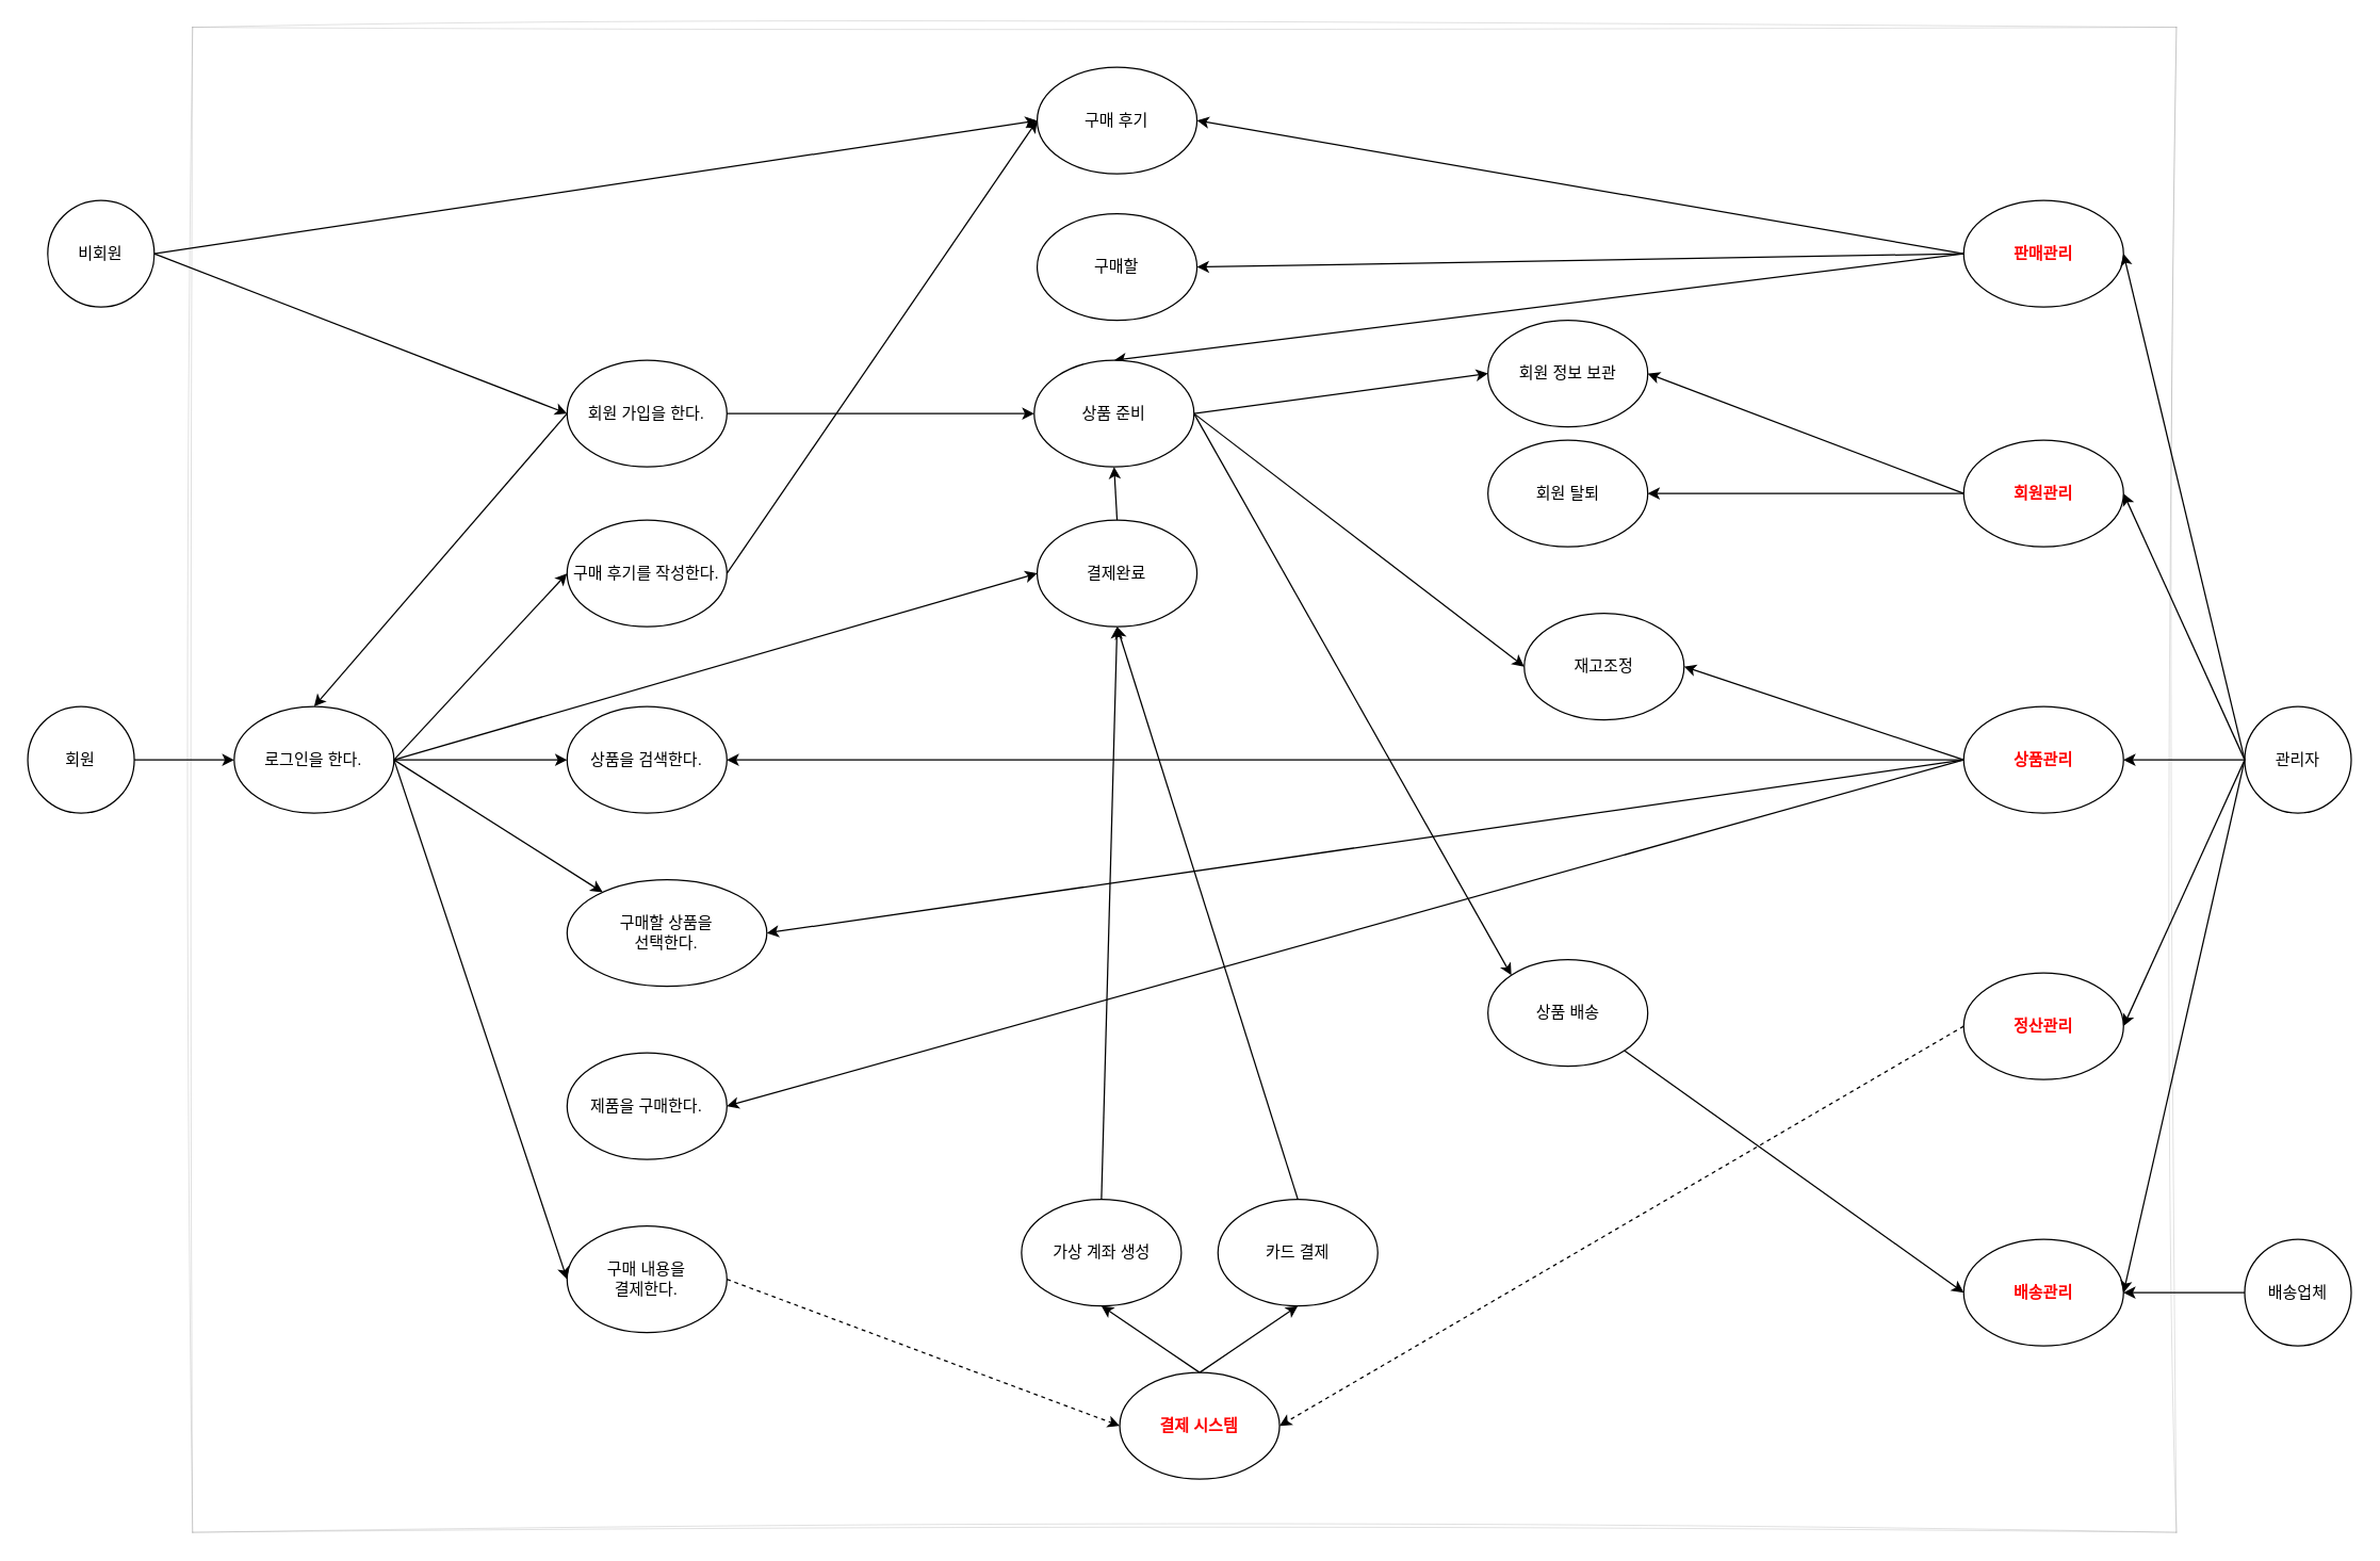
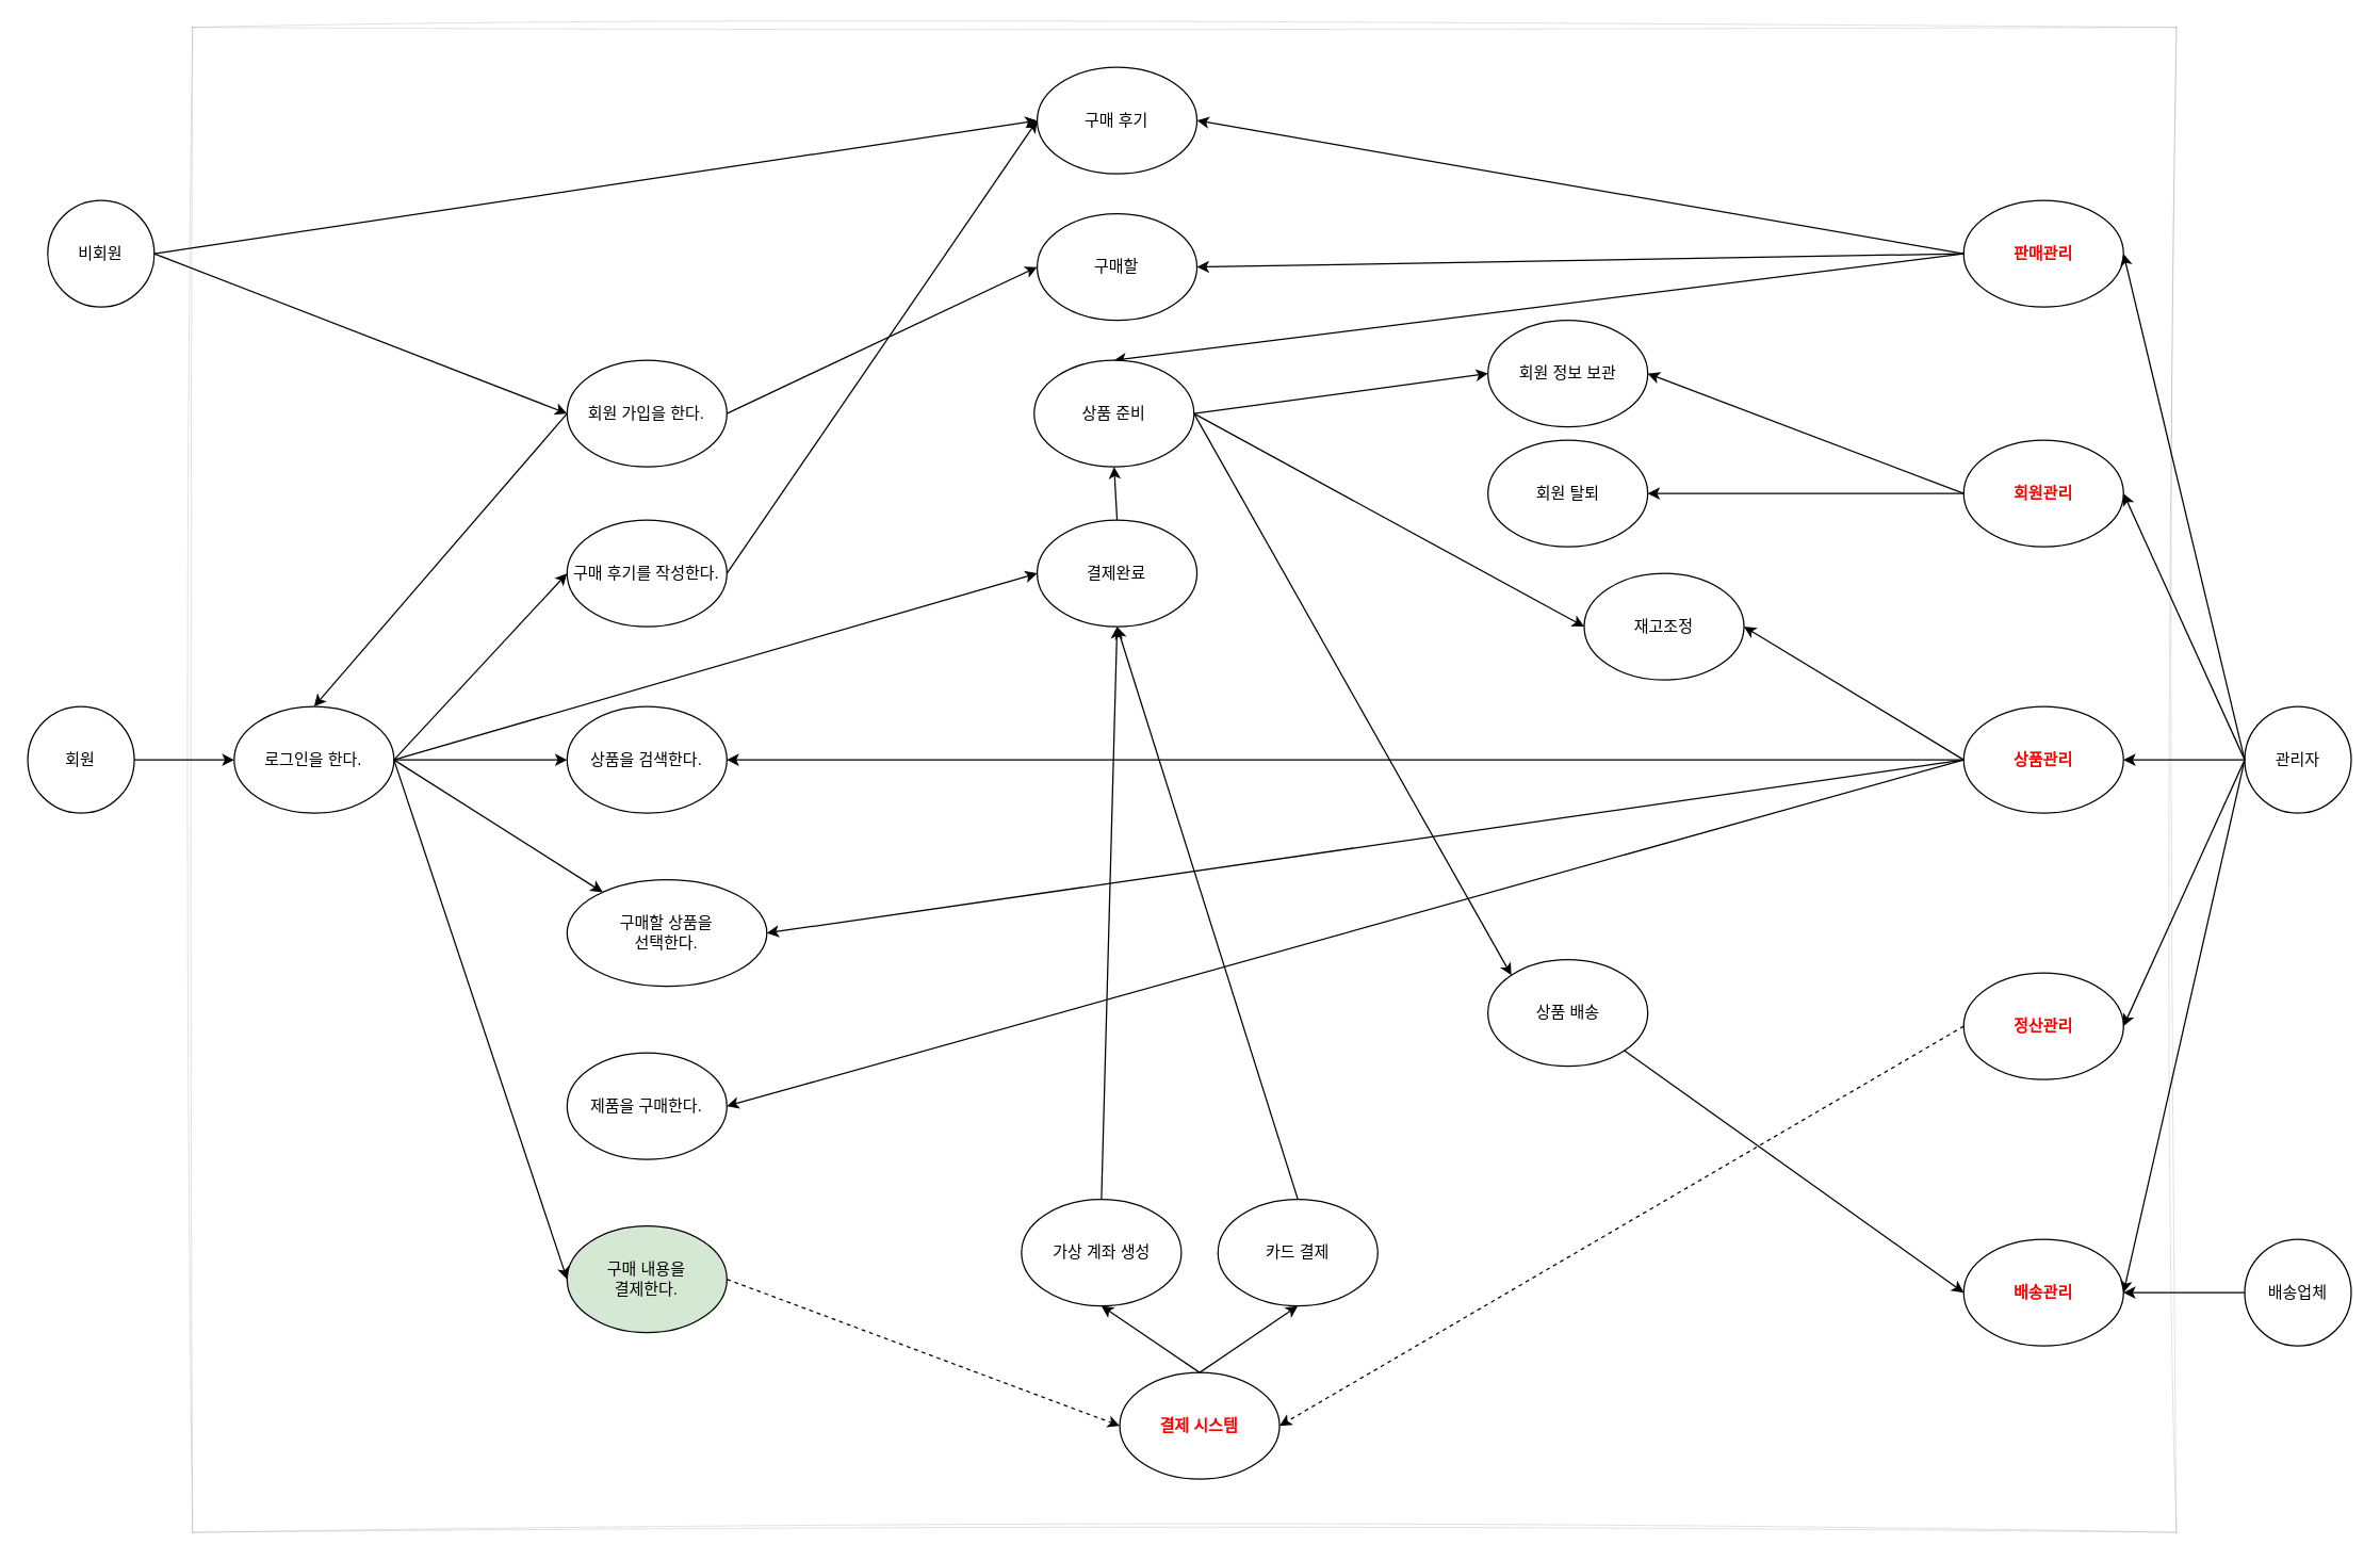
- <mxCell id="66" value="" style="endArrow=classic;html=1;rounded=0;exitX=1;exitY=0.5;exitDx=0;exitDy=0;" parent="1" source="5" target="57" edge="1"><mxGeometry width="50" height="50" relative="1" as="geometry"><mxPoint x="855.25" y="510" as="sourcePoint" /><mxPoint x="905.25" y="460" as="targetPoint" /></mxGeometry></mxCell>
+ <mxCell id="66" value="" style="endArrow=classic;html=1;rounded=0;exitX=1;exitY=0.5;exitDx=0;exitDy=0;entryX=0;entryY=0.5;entryDx=0;entryDy=0;" parent="1" source="5" target="64" edge="1"><mxGeometry width="50" height="50" relative="1" as="geometry"><mxPoint x="855.25" y="510" as="sourcePoint" /><mxPoint x="905.25" y="460" as="targetPoint" /></mxGeometry></mxCell>
- <mxCell id="49" value="재고조정" style="ellipse;whiteSpace=wrap;html=1;" parent="1" vertex="1"><mxGeometry x="1144" y="460" width="120" height="80" as="geometry" /></mxCell>
+ <mxCell id="49" value="재고조정" style="ellipse;whiteSpace=wrap;html=1;" parent="1" vertex="1"><mxGeometry x="1189" y="430" width="120" height="80" as="geometry" /></mxCell>
- <mxCell id="30" value="구매 내용을&lt;br&gt;결제한다." style="ellipse;whiteSpace=wrap;html=1;" parent="1" vertex="1"><mxGeometry x="425.25" y="920" width="120" height="80" as="geometry" /></mxCell>
+ <mxCell id="30" value="구매 내용을&lt;br&gt;결제한다." style="ellipse;whiteSpace=wrap;html=1;fillColor=#d5e8d4;" parent="1" vertex="1"><mxGeometry x="425.25" y="920" width="120" height="80" as="geometry" /></mxCell>
